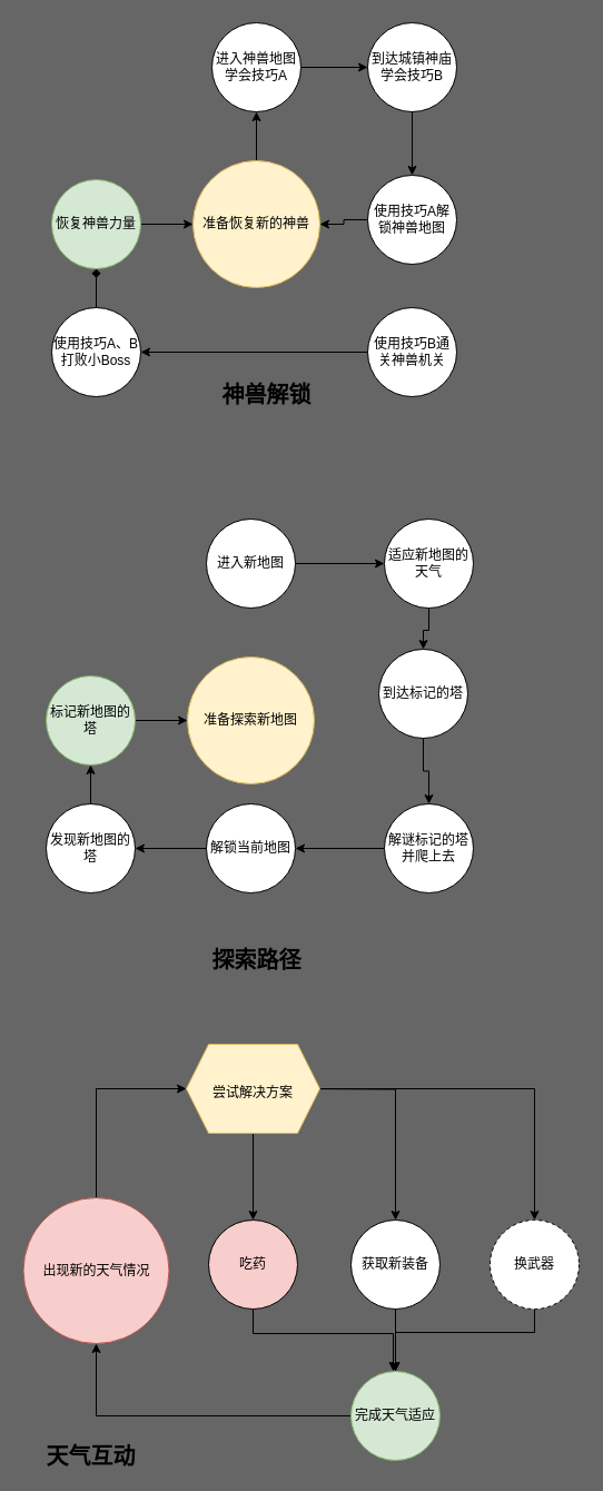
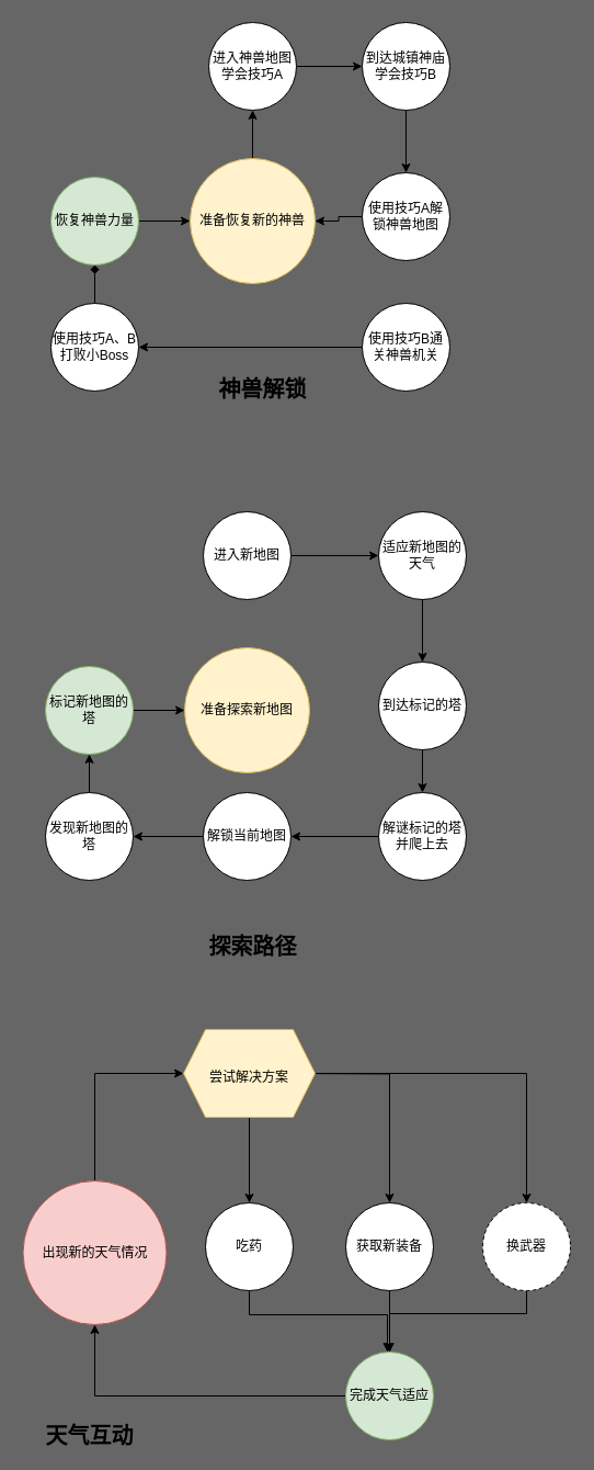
- <mxCell id="23" value="到达标记的塔" style="ellipse;whiteSpace=wrap;html=1;aspect=fixed;" vertex="1" parent="1"><mxGeometry x="340" y="583" width="80" height="80" as="geometry" /></mxCell>
+ <mxCell id="23" value="到达标记的塔" style="ellipse;whiteSpace=wrap;html=1;aspect=fixed;" vertex="1" parent="1"><mxGeometry x="345" y="603" width="80" height="80" as="geometry" /></mxCell>
- <mxCell id="38" value="吃药" style="ellipse;whiteSpace=wrap;html=1;aspect=fixed;fillColor=#f8cecc;" vertex="1" parent="1"><mxGeometry x="187" y="1096" width="80" height="80" as="geometry" /></mxCell>
+ <mxCell id="38" value="吃药" style="ellipse;whiteSpace=wrap;html=1;aspect=fixed;" vertex="1" parent="1"><mxGeometry x="187" y="1096" width="80" height="80" as="geometry" /></mxCell>
